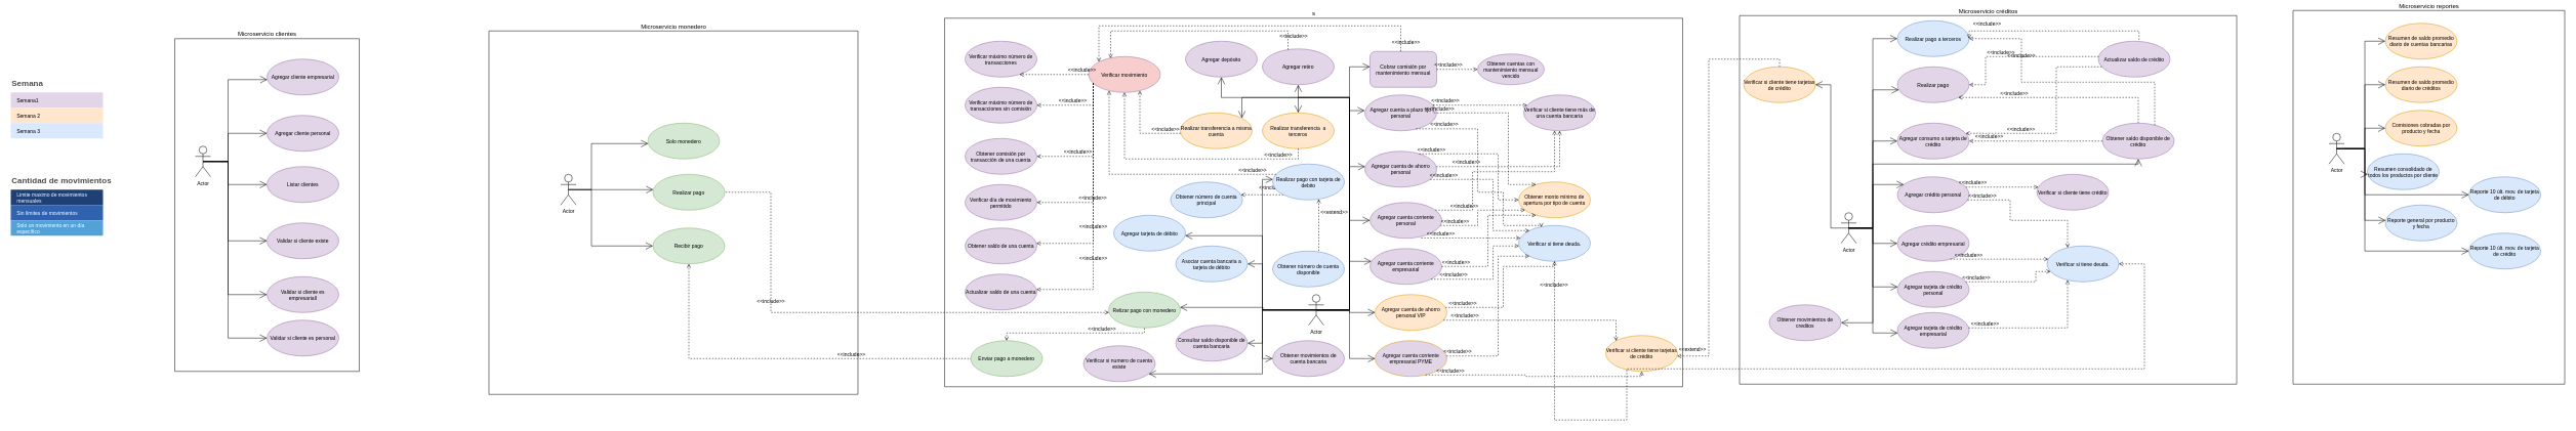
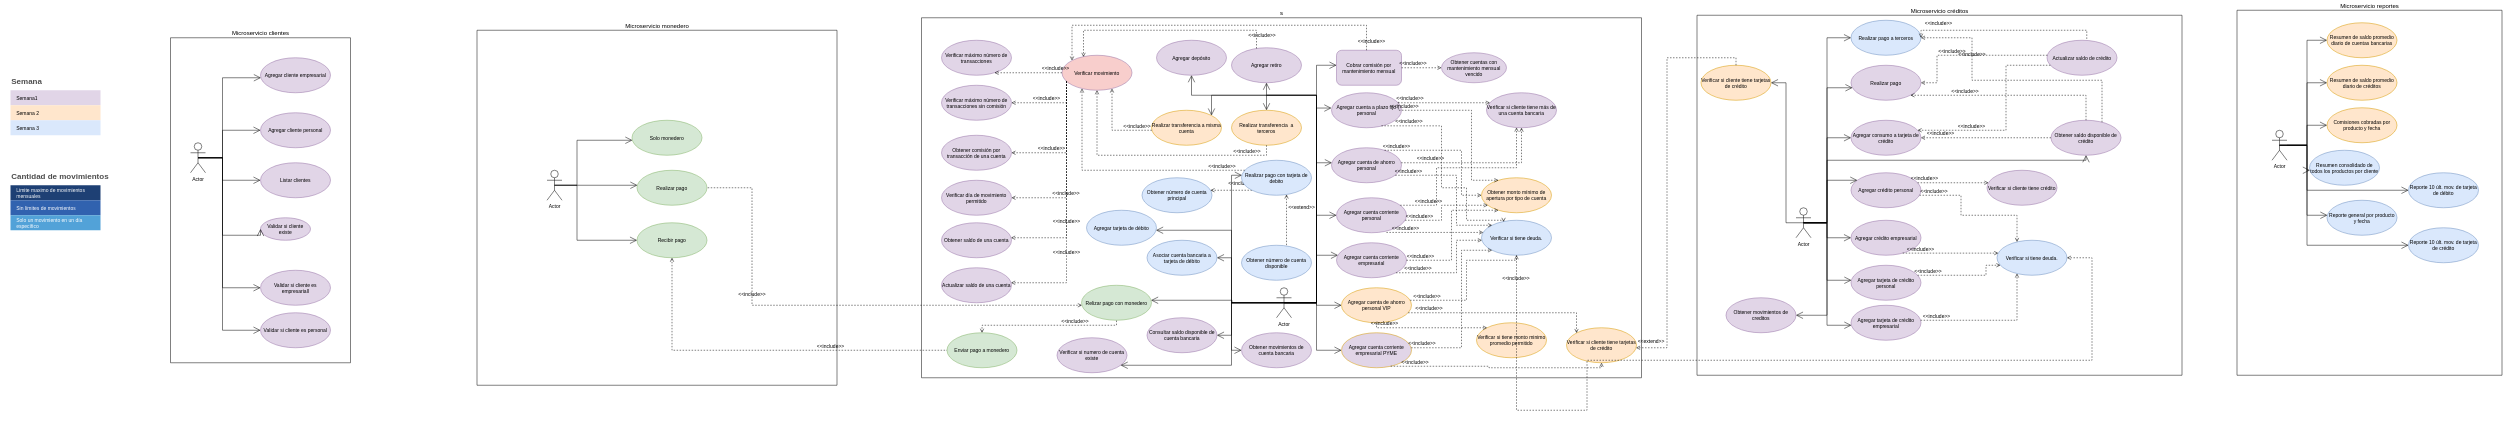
- <mxCell id="6" value="Validar si cliente existe" style="ellipse;whiteSpace=wrap;html=1;fontSize=10;fillColor=#e1d5e7;strokeColor=#9673a6;" parent="1" vertex="1"><mxGeometry x="520" y="435" width="140" height="70" as="geometry" /></mxCell>
+ <mxCell id="6" value="Validar si cliente existe" style="ellipse;whiteSpace=wrap;html=1;fontSize=10;fillColor=#e1d5e7;strokeColor=#9673a6;" parent="1" vertex="1"><mxGeometry x="520" y="435" width="100" height="45" as="geometry" /></mxCell>
+ <mxCell id="132" value="&amp;lt;&amp;lt;include&amp;gt;&amp;gt;" style="html=1;verticalAlign=bottom;labelBackgroundColor=none;endArrow=open;endFill=0;dashed=1;rounded=0;fontSize=10;edgeStyle=orthogonalEdgeStyle;" parent="1" source="52" target="44" edge="1"><mxGeometry x="-0.775" width="160" relative="1" as="geometry"><mxPoint x="2831.269" y="625.043" as="sourcePoint" /><mxPoint x="3022.731" y="625.043" as="targetPoint" /><Array as="points"><mxPoint x="2752" y="655" /></Array><mxPoint as="offset" /></mxGeometry></mxCell>
+ <mxCell id="44" value="Verificar si tiene monto minimo promedio permitido" style="ellipse;whiteSpace=wrap;html=1;fontSize=10;fillColor=#ffe6cc;strokeColor=#d79b00;" parent="1" vertex="1"><mxGeometry x="2952" y="645" width="140" height="70" as="geometry" /></mxCell>
